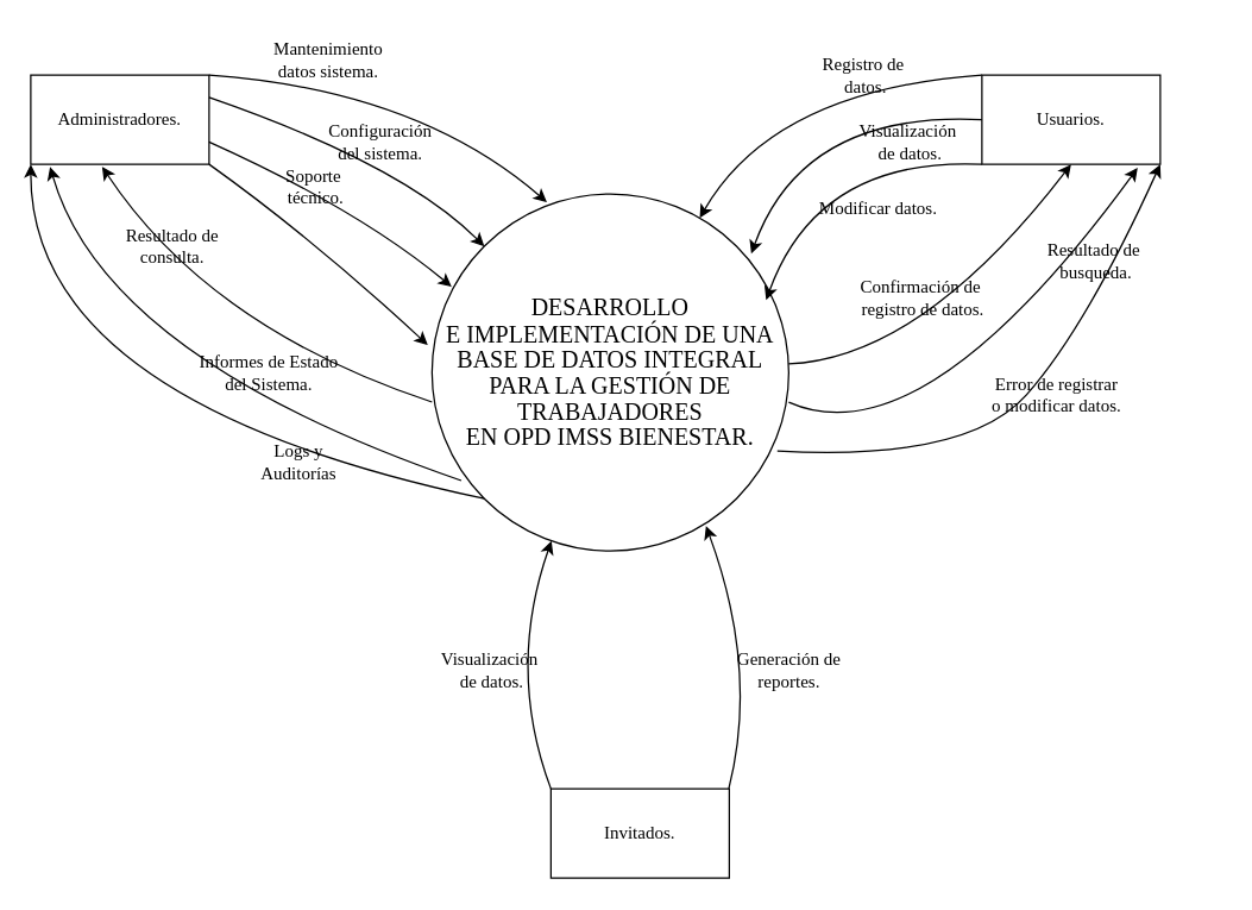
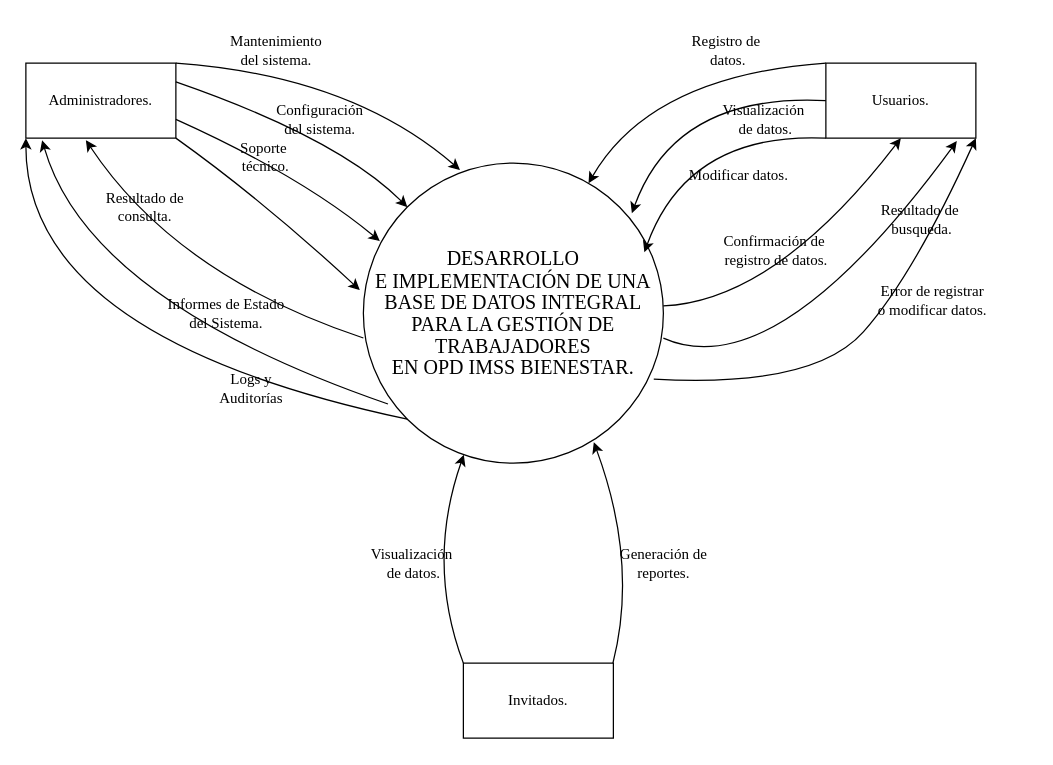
- <mxCell id="9" value="Mantenimiento &lt;br&gt;datos sistema." style="text;html=1;align=center;verticalAlign=middle;resizable=0;points=[];autosize=1;strokeColor=none;fillColor=none;fontFamily=Lucida Console;fontColor=#000000;" vertex="1" parent="1"><mxGeometry x="160" y="20" width="120" height="40" as="geometry" /></mxCell>
+ <mxCell id="9" value="Mantenimiento &lt;br&gt;del sistema." style="text;html=1;align=center;verticalAlign=middle;resizable=0;points=[];autosize=1;strokeColor=none;fillColor=none;fontFamily=Lucida Console;fontColor=#000000;" vertex="1" parent="1"><mxGeometry x="160" y="20" width="120" height="40" as="geometry" /></mxCell>
- <mxCell id="20" value="Registro de&lt;br&gt;&amp;nbsp;datos.&lt;br&gt;" style="text;html=1;align=center;verticalAlign=middle;resizable=0;points=[];autosize=1;strokeColor=none;fillColor=none;fontFamily=Lucida Console;fontColor=#000000;" vertex="1" parent="1"><mxGeometry x="530" y="30" width="100" height="40" as="geometry" /></mxCell>
+ <mxCell id="20" value="Registro de&lt;br&gt;&amp;nbsp;datos.&lt;br&gt;" style="text;html=1;align=center;verticalAlign=middle;resizable=0;points=[];autosize=1;strokeColor=none;fillColor=none;fontFamily=Lucida Console;fontColor=#000000;" vertex="1" parent="1"><mxGeometry x="530" y="20" width="100" height="40" as="geometry" /></mxCell>
- <mxCell id="30" value="Error de registrar &lt;br&gt;o modificar datos." style="text;html=1;align=center;verticalAlign=middle;resizable=0;points=[];autosize=1;strokeColor=none;fillColor=none;fontFamily=Lucida Console;fontColor=#000000;" vertex="1" parent="1"><mxGeometry x="635" y="245" width="150" height="40" as="geometry" /></mxCell>
+ <mxCell id="30" value="Error de registrar &lt;br&gt;o modificar datos." style="text;html=1;align=center;verticalAlign=middle;resizable=0;points=[];autosize=1;strokeColor=none;fillColor=none;fontFamily=Lucida Console;fontColor=#000000;" vertex="1" parent="1"><mxGeometry x="670" y="220" width="150" height="40" as="geometry" /></mxCell>
